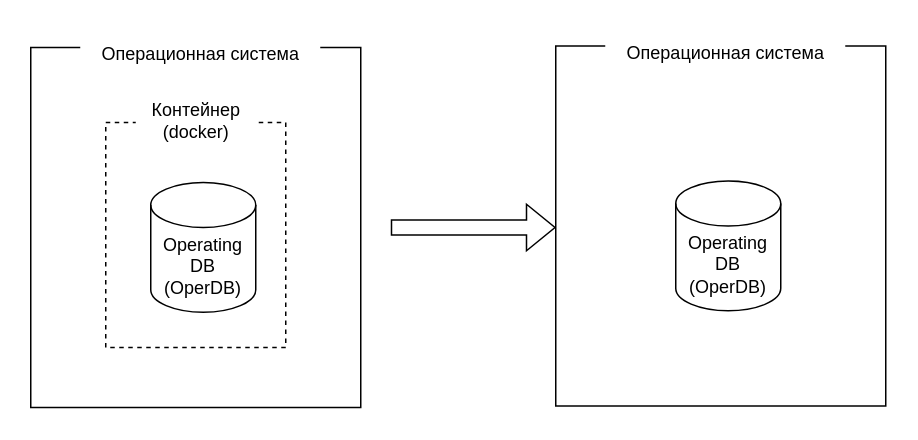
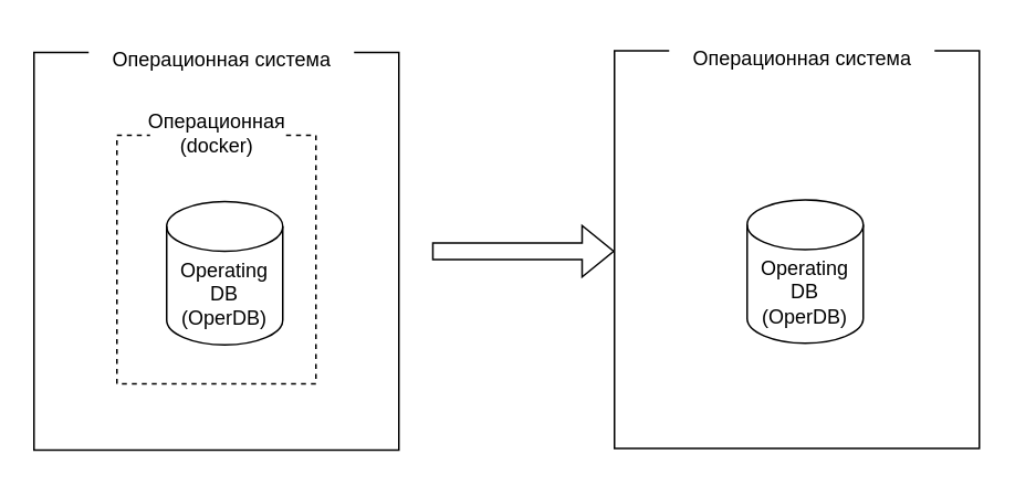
- <mxCell id="5" value="Контейнер&lt;div&gt;(docker)&lt;/div&gt;" style="text;html=1;align=center;verticalAlign=middle;resizable=0;points=[];autosize=1;strokeColor=none;fillColor=default;" vertex="1" parent="1"><mxGeometry x="90" y="60" width="80" height="40" as="geometry" /></mxCell>
+ <mxCell id="5" value="Операционная&lt;div&gt;(docker)&lt;/div&gt;" style="text;html=1;align=center;verticalAlign=middle;resizable=0;points=[];autosize=1;strokeColor=none;fillColor=default;" vertex="1" parent="1"><mxGeometry x="90" y="60" width="80" height="40" as="geometry" /></mxCell>
